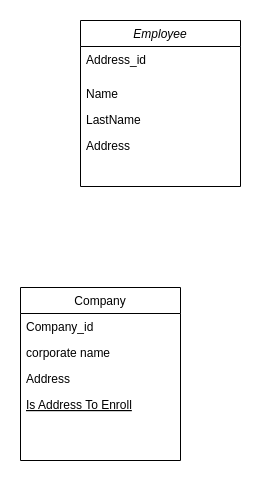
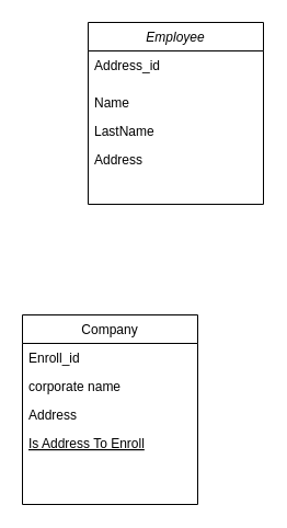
- <mxCell id="8" value="Company_id" style="text;align=left;verticalAlign=top;spacingLeft=4;spacingRight=4;overflow=hidden;rotatable=0;points=[[0,0.5],[1,0.5]];portConstraint=eastwest;" vertex="1" parent="7"><mxGeometry y="26" width="160" height="26" as="geometry" /></mxCell>
+ <mxCell id="8" value="Enroll_id" style="text;align=left;verticalAlign=top;spacingLeft=4;spacingRight=4;overflow=hidden;rotatable=0;points=[[0,0.5],[1,0.5]];portConstraint=eastwest;" vertex="1" parent="7"><mxGeometry y="26" width="160" height="26" as="geometry" /></mxCell>
